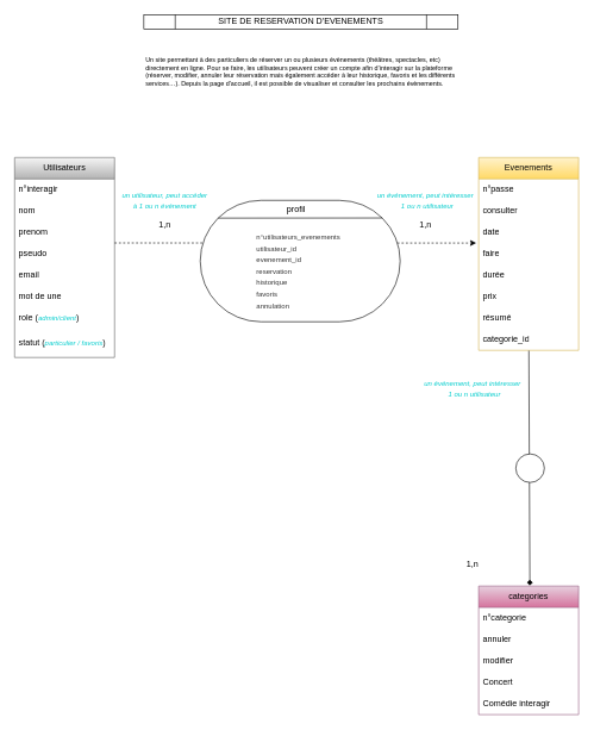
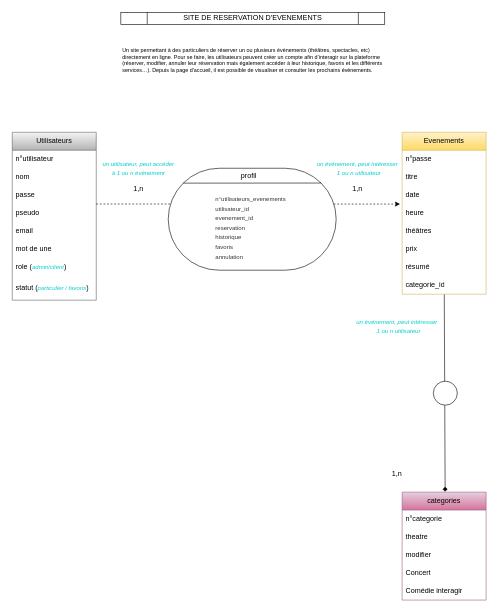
- <mxCell id="12" value="n°interagir" style="text;strokeColor=none;fillColor=none;align=left;verticalAlign=middle;spacingLeft=4;spacingRight=4;overflow=hidden;points=[[0,0.5],[1,0.5]];portConstraint=eastwest;rotatable=0;whiteSpace=wrap;html=1;" parent="11" vertex="1"><mxGeometry y="30" width="140" height="30" as="geometry" /></mxCell>
+ <mxCell id="12" value="n°utilisateur" style="text;strokeColor=none;fillColor=none;align=left;verticalAlign=middle;spacingLeft=4;spacingRight=4;overflow=hidden;points=[[0,0.5],[1,0.5]];portConstraint=eastwest;rotatable=0;whiteSpace=wrap;html=1;" parent="11" vertex="1"><mxGeometry y="30" width="140" height="30" as="geometry" /></mxCell>
- <mxCell id="4" value="consulter" style="text;strokeColor=none;fillColor=none;align=left;verticalAlign=middle;spacingLeft=4;spacingRight=4;overflow=hidden;points=[[0,0.5],[1,0.5]];portConstraint=eastwest;rotatable=0;whiteSpace=wrap;html=1;" parent="2" vertex="1"><mxGeometry y="60" width="140" height="30" as="geometry" /></mxCell>
+ <mxCell id="4" value="titre" style="text;strokeColor=none;fillColor=none;align=left;verticalAlign=middle;spacingLeft=4;spacingRight=4;overflow=hidden;points=[[0,0.5],[1,0.5]];portConstraint=eastwest;rotatable=0;whiteSpace=wrap;html=1;" parent="2" vertex="1"><mxGeometry y="60" width="140" height="30" as="geometry" /></mxCell>
- <mxCell id="14" value="prenom" style="text;strokeColor=none;fillColor=none;align=left;verticalAlign=middle;spacingLeft=4;spacingRight=4;overflow=hidden;points=[[0,0.5],[1,0.5]];portConstraint=eastwest;rotatable=0;whiteSpace=wrap;html=1;" parent="11" vertex="1"><mxGeometry y="90" width="140" height="30" as="geometry" /></mxCell>
+ <mxCell id="14" value="passe" style="text;strokeColor=none;fillColor=none;align=left;verticalAlign=middle;spacingLeft=4;spacingRight=4;overflow=hidden;points=[[0,0.5],[1,0.5]];portConstraint=eastwest;rotatable=0;whiteSpace=wrap;html=1;" parent="11" vertex="1"><mxGeometry y="90" width="140" height="30" as="geometry" /></mxCell>
- <mxCell id="6" value="faire" style="text;strokeColor=none;fillColor=none;align=left;verticalAlign=middle;spacingLeft=4;spacingRight=4;overflow=hidden;points=[[0,0.5],[1,0.5]];portConstraint=eastwest;rotatable=0;whiteSpace=wrap;html=1;" parent="2" vertex="1"><mxGeometry y="120" width="140" height="30" as="geometry" /></mxCell>
+ <mxCell id="6" value="heure" style="text;strokeColor=none;fillColor=none;align=left;verticalAlign=middle;spacingLeft=4;spacingRight=4;overflow=hidden;points=[[0,0.5],[1,0.5]];portConstraint=eastwest;rotatable=0;whiteSpace=wrap;html=1;" parent="2" vertex="1"><mxGeometry y="120" width="140" height="30" as="geometry" /></mxCell>
- <mxCell id="7" value="durée" style="text;strokeColor=none;fillColor=none;align=left;verticalAlign=middle;spacingLeft=4;spacingRight=4;overflow=hidden;points=[[0,0.5],[1,0.5]];portConstraint=eastwest;rotatable=0;whiteSpace=wrap;html=1;" parent="2" vertex="1"><mxGeometry y="150" width="140" height="30" as="geometry" /></mxCell>
+ <mxCell id="7" value="théâtres" style="text;strokeColor=none;fillColor=none;align=left;verticalAlign=middle;spacingLeft=4;spacingRight=4;overflow=hidden;points=[[0,0.5],[1,0.5]];portConstraint=eastwest;rotatable=0;whiteSpace=wrap;html=1;" parent="2" vertex="1"><mxGeometry y="150" width="140" height="30" as="geometry" /></mxCell>
- <mxCell id="31" value="annuler" style="text;strokeColor=none;fillColor=none;align=left;verticalAlign=middle;spacingLeft=4;spacingRight=4;overflow=hidden;points=[[0,0.5],[1,0.5]];portConstraint=eastwest;rotatable=0;whiteSpace=wrap;html=1;" parent="29" vertex="1"><mxGeometry y="60" width="140" height="30" as="geometry" /></mxCell>
+ <mxCell id="31" value="theatre" style="text;strokeColor=none;fillColor=none;align=left;verticalAlign=middle;spacingLeft=4;spacingRight=4;overflow=hidden;points=[[0,0.5],[1,0.5]];portConstraint=eastwest;rotatable=0;whiteSpace=wrap;html=1;" parent="29" vertex="1"><mxGeometry y="60" width="140" height="30" as="geometry" /></mxCell>
